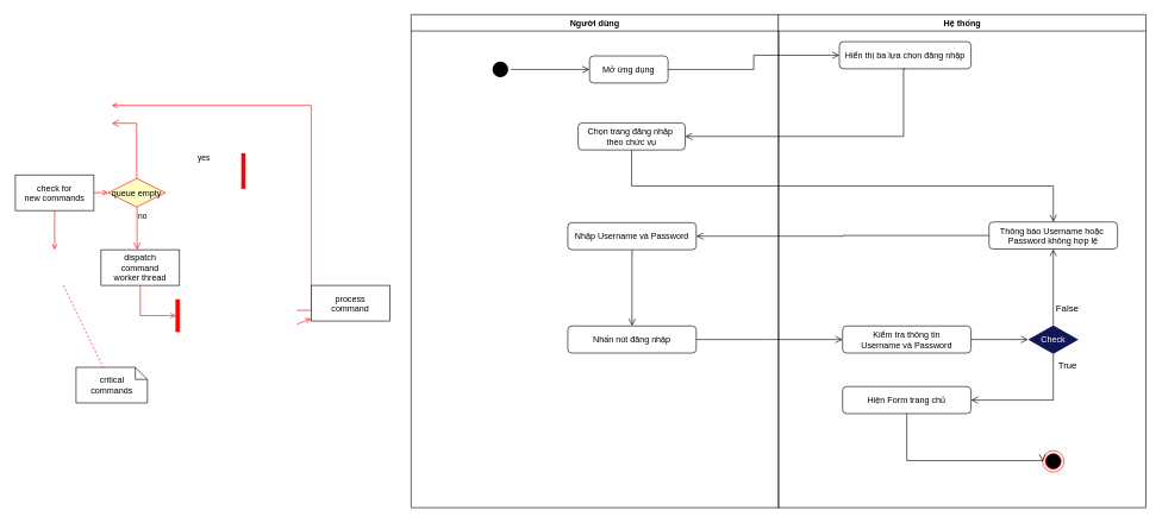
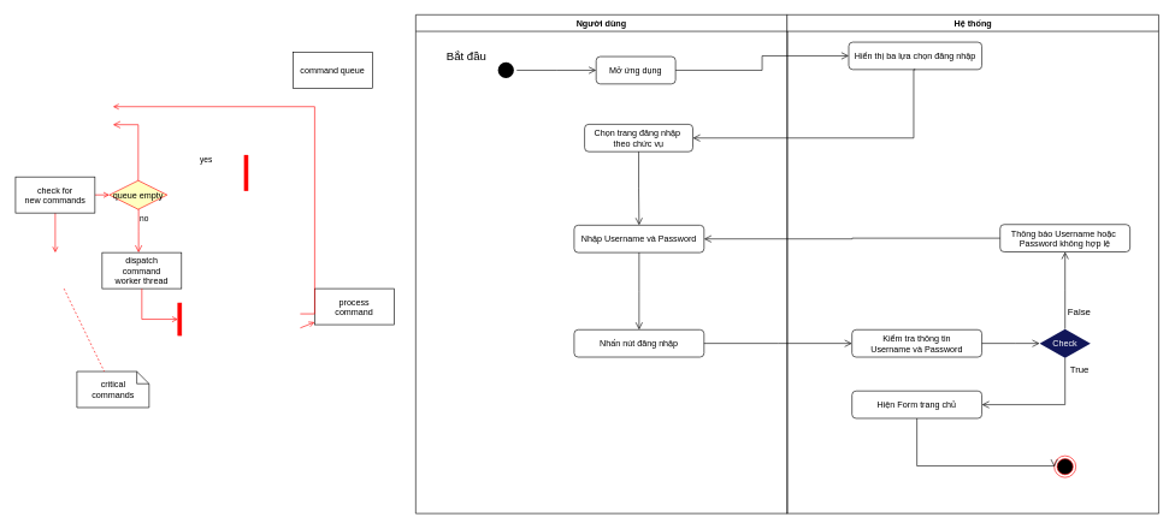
+ <mxCell id="9" value="Bắt đầu" style="text;html=1;align=center;verticalAlign=middle;resizable=0;points=[];autosize=1;strokeColor=none;fillColor=none;fontSize=16;" vertex="1" parent="2"><mxGeometry x="30" y="42" width="80" height="30" as="geometry" /></mxCell>
+ <mxCell id="40" value="command queue" style="" vertex="1" parent="1"><mxGeometry x="405" y="72" width="110" height="50" as="geometry" /></mxCell>
- <mxCell id="8" value="" style="edgeStyle=orthogonalEdgeStyle;elbow=horizontal;verticalAlign=bottom;endArrow=open;endSize=8;strokeColor=default;endFill=1;rounded=0;exitX=0.5;exitY=1;exitDx=0;exitDy=0;" edge="1" parent="2" source="6" target="18"><mxGeometry x="-170" y="-108" as="geometry"><mxPoint x="340" y="282" as="targetPoint" /><mxPoint x="330" y="212" as="sourcePoint" /></mxGeometry></mxCell>
+ <mxCell id="8" value="" style="edgeStyle=orthogonalEdgeStyle;elbow=horizontal;verticalAlign=bottom;endArrow=open;endSize=8;strokeColor=default;endFill=1;rounded=0;exitX=0.5;exitY=1;exitDx=0;exitDy=0;entryX=0.5;entryY=0;entryDx=0;entryDy=0;" edge="1" parent="2" source="6" target="7"><mxGeometry x="-170" y="-108" as="geometry"><mxPoint x="340" y="282" as="targetPoint" /><mxPoint x="330" y="212" as="sourcePoint" /></mxGeometry></mxCell>
